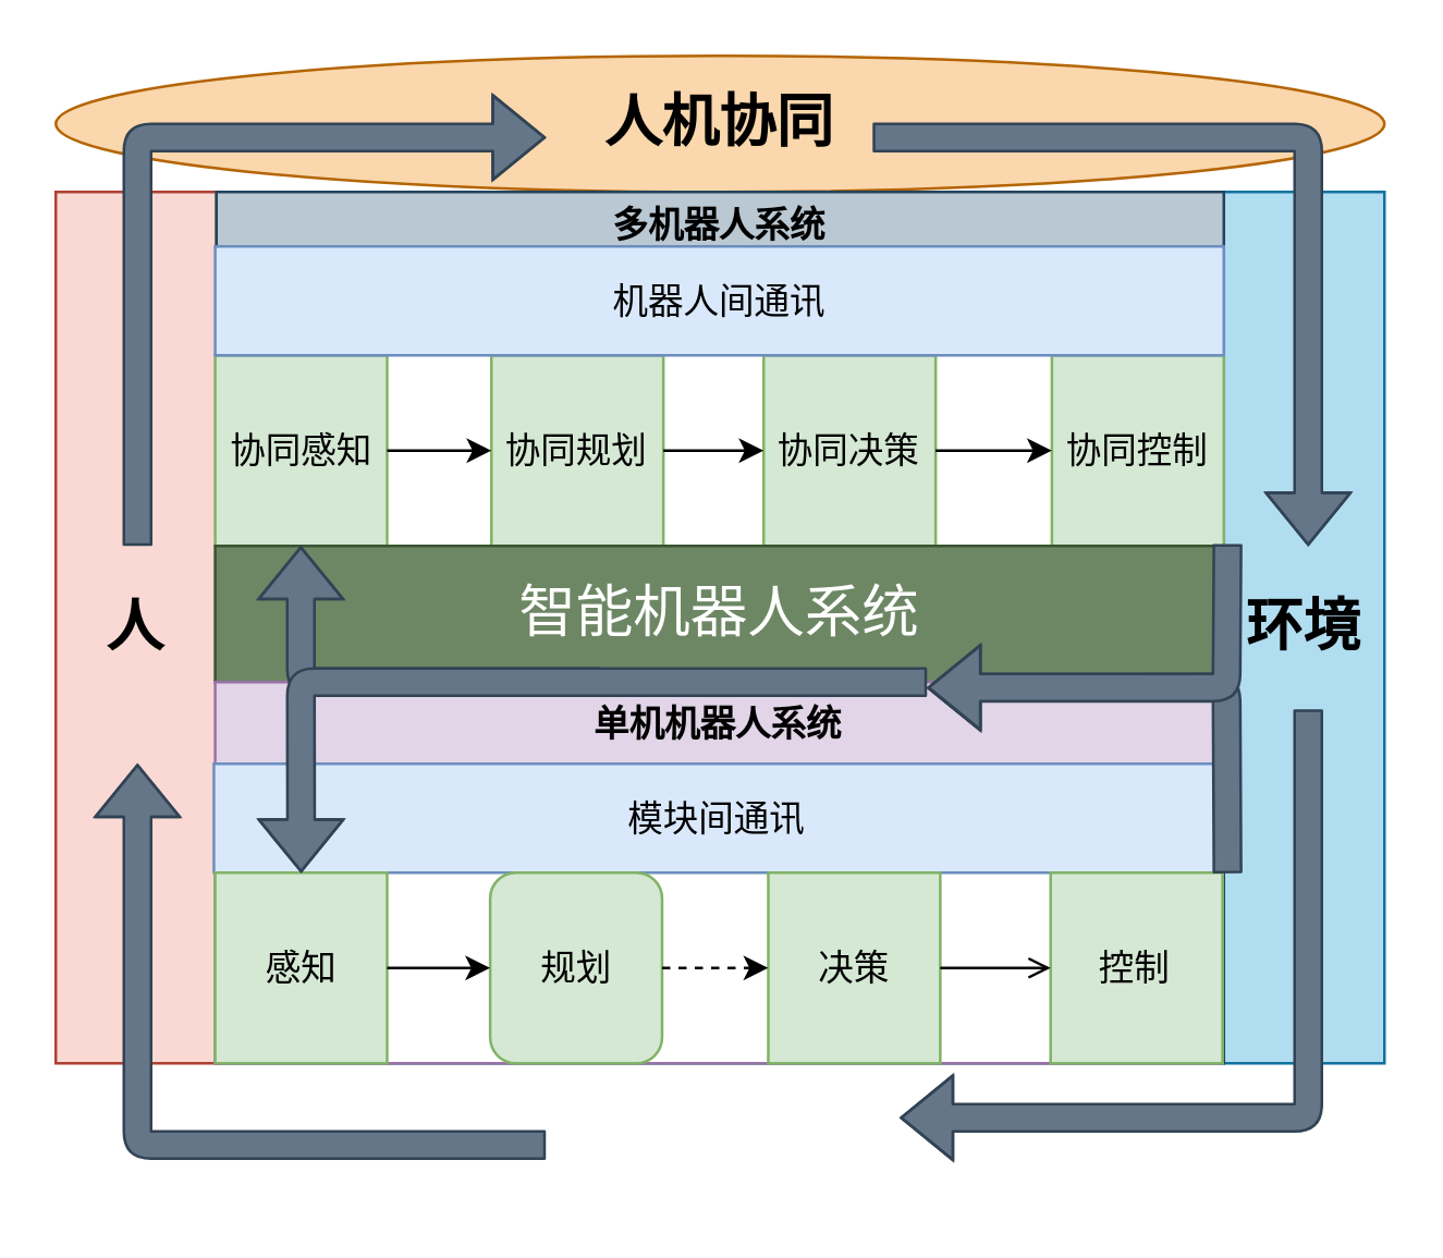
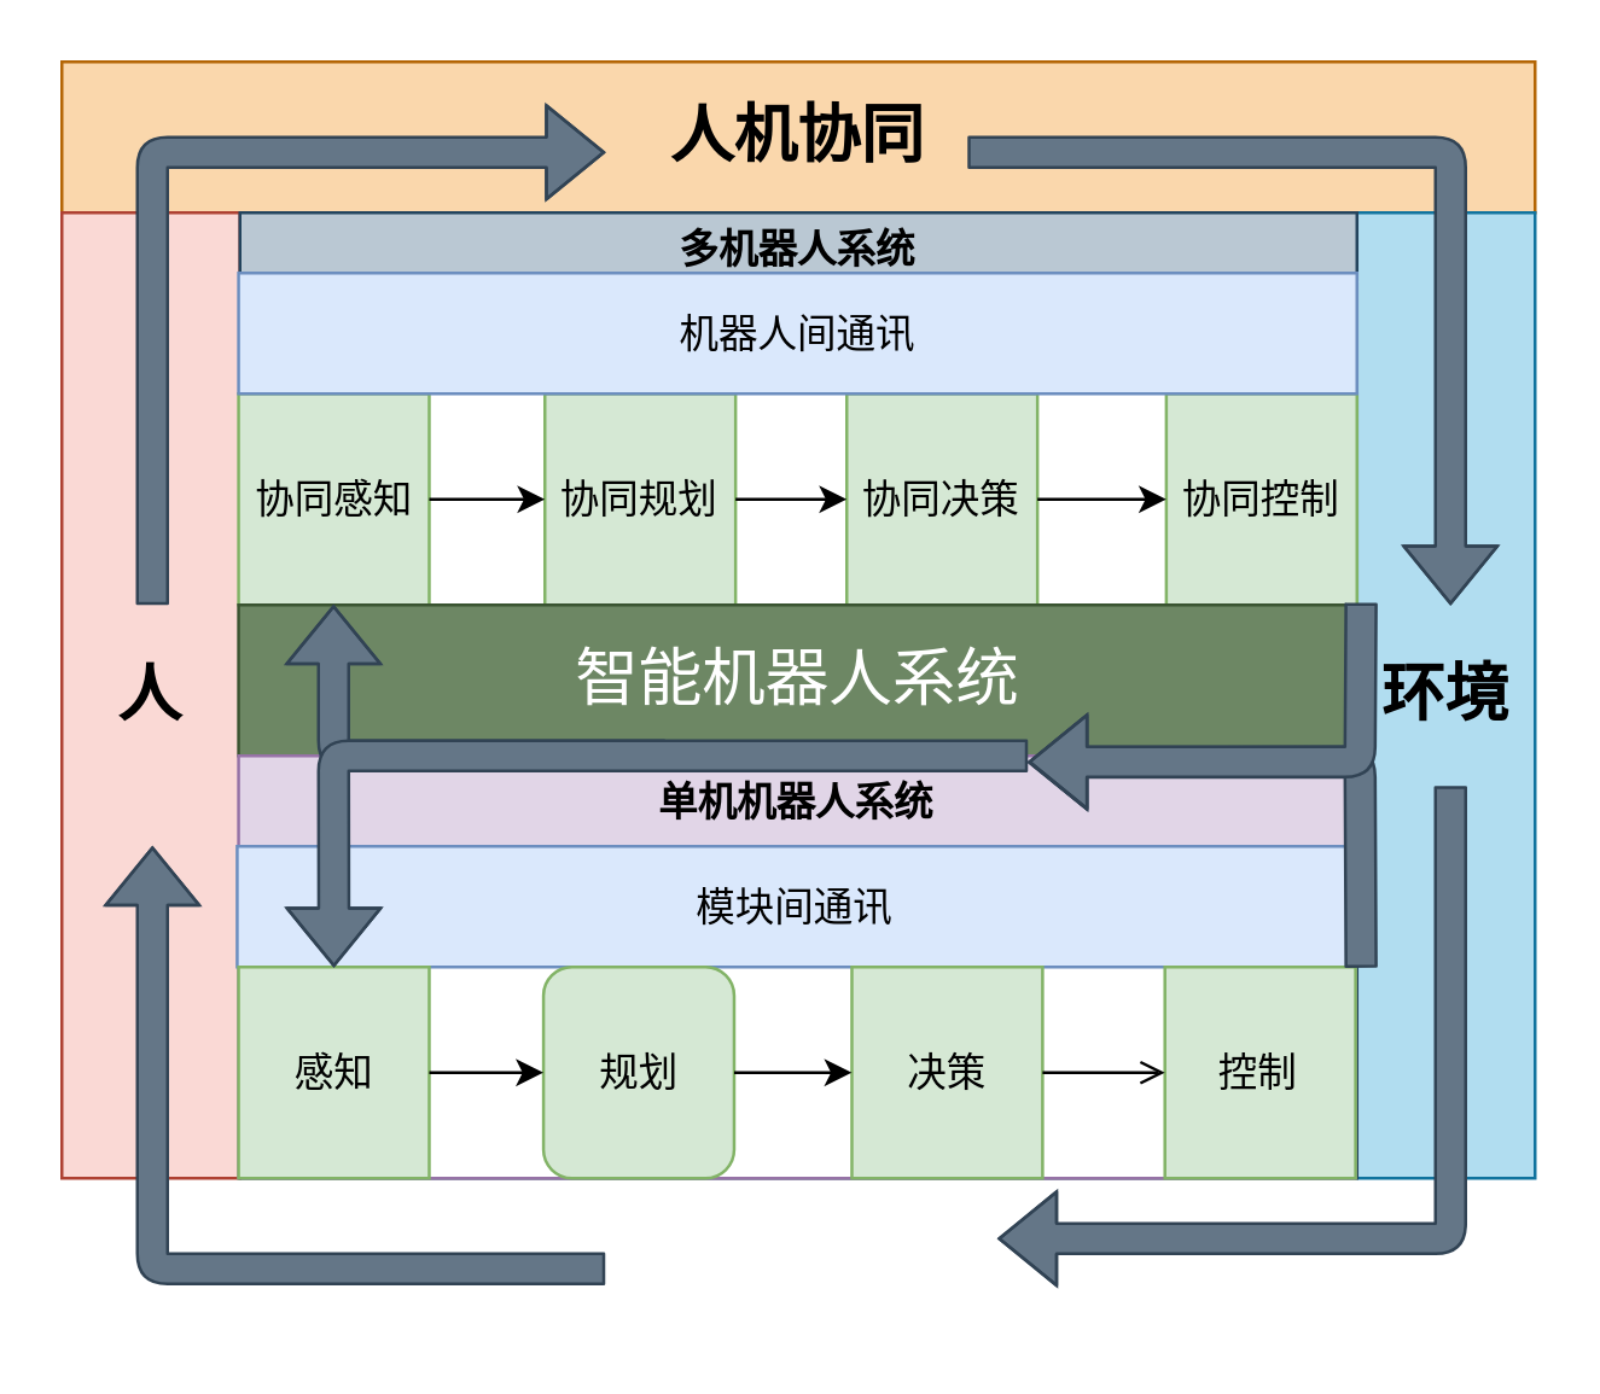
- <mxCell id="4" value="人机协同" style="ellipse;whiteSpace=wrap;html=1;fillColor=#fad7ac;strokeColor=#b46504;fontSize=21;fontStyle=1;fontFamily=Georgia;" vertex="1" parent="3"><mxGeometry width="488" height="50" as="geometry" /></mxCell>
+ <mxCell id="4" value="人机协同" style="rounded=0;whiteSpace=wrap;html=1;fillColor=#fad7ac;strokeColor=#b46504;fontSize=21;fontStyle=1;fontFamily=Georgia;" vertex="1" parent="3"><mxGeometry width="488" height="50" as="geometry" /></mxCell>
- <mxCell id="23" style="edgeStyle=orthogonalEdgeStyle;rounded=0;orthogonalLoop=1;jettySize=auto;html=1;exitX=1;exitY=0.5;exitDx=0;exitDy=0;entryX=0;entryY=0.5;entryDx=0;entryDy=0;fontSize=13;fontFamily=Georgia;dashed=1;" edge="1" parent="17" source="20" target="22"><mxGeometry x="40" y="30" as="geometry" /></mxCell>
+ <mxCell id="23" style="edgeStyle=orthogonalEdgeStyle;rounded=0;orthogonalLoop=1;jettySize=auto;html=1;exitX=1;exitY=0.5;exitDx=0;exitDy=0;entryX=0;entryY=0.5;entryDx=0;entryDy=0;fontSize=13;fontFamily=Georgia;" edge="1" parent="17" source="20" target="22"><mxGeometry x="40" y="30" as="geometry" /></mxCell>
